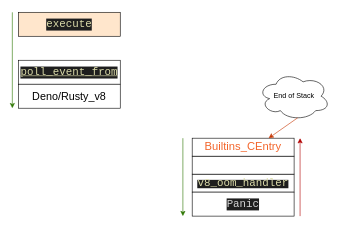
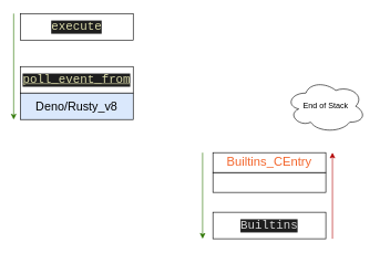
- <mxCell id="4" value="&lt;div style=&quot;color: rgb(212, 212, 212); background-color: rgb(30, 30, 30); font-family: Menlo, Monaco, &amp;quot;Courier New&amp;quot;, monospace; line-height: 18px;&quot;&gt;&lt;span style=&quot;color: #dcdcaa;&quot;&gt;&lt;font style=&quot;font-size: 18px;&quot;&gt;execute&lt;/font&gt;&lt;/span&gt;&lt;/div&gt;" style="rounded=0;whiteSpace=wrap;html=1;fillColor=#ffe6cc;" vertex="1" parent="2"><mxGeometry width="170" height="40" as="geometry" /></mxCell>
+ <mxCell id="4" value="&lt;div style=&quot;color: rgb(212, 212, 212); background-color: rgb(30, 30, 30); font-family: Menlo, Monaco, &amp;quot;Courier New&amp;quot;, monospace; line-height: 18px;&quot;&gt;&lt;span style=&quot;color: #dcdcaa;&quot;&gt;&lt;font style=&quot;font-size: 18px;&quot;&gt;execute&lt;/font&gt;&lt;/span&gt;&lt;/div&gt;" style="rounded=0;whiteSpace=wrap;html=1;" vertex="1" parent="2"><mxGeometry width="170" height="40" as="geometry" /></mxCell>
- <mxCell id="5" value="&lt;font style=&quot;font-size: 18px;&quot;&gt;Deno/Rusty_v8&lt;/font&gt;" style="rounded=0;whiteSpace=wrap;html=1;" vertex="1" parent="2"><mxGeometry y="120" width="170" height="40" as="geometry" /></mxCell>
+ <mxCell id="5" value="&lt;font style=&quot;font-size: 18px;&quot;&gt;Deno/Rusty_v8&lt;/font&gt;" style="rounded=0;whiteSpace=wrap;html=1;fillColor=#dae8fc;" vertex="1" parent="2"><mxGeometry y="120" width="170" height="40" as="geometry" /></mxCell>
- <mxCell id="15" value="" style="endArrow=classic;html=1;exitX=0.55;exitY=0.95;exitDx=0;exitDy=0;exitPerimeter=0;entryX=0.75;entryY=0;entryDx=0;entryDy=0;fillColor=#fa6800;strokeColor=#C73500;" edge="1" parent="1" source="14" target="9"><mxGeometry width="50" height="50" relative="1" as="geometry"><mxPoint x="430" y="130" as="sourcePoint" /><mxPoint x="480" y="80" as="targetPoint" /></mxGeometry></mxCell>
- <mxCell id="7" value="&lt;span style=&quot;color: rgb(220, 220, 170); font-family: Menlo, Monaco, &amp;quot;Courier New&amp;quot;, monospace; background-color: rgb(30, 30, 30);&quot;&gt;&lt;font style=&quot;font-size: 18px;&quot;&gt;v8_oom_handler&lt;/font&gt;&lt;/span&gt;" style="rounded=0;whiteSpace=wrap;html=1;" vertex="1" parent="6"><mxGeometry y="60" width="170" height="30" as="geometry" /></mxCell>
- <mxCell id="10" value="&lt;div style=&quot;color: rgb(212, 212, 212); background-color: rgb(30, 30, 30); font-family: Menlo, Monaco, &amp;quot;Courier New&amp;quot;, monospace; line-height: 18px;&quot;&gt;&lt;font style=&quot;font-size: 18px;&quot;&gt;Panic&lt;/font&gt;&lt;/div&gt;" style="rounded=0;whiteSpace=wrap;html=1;" vertex="1" parent="6"><mxGeometry y="90" width="170" height="40" as="geometry" /></mxCell>
+ <mxCell id="10" value="&lt;div style=&quot;color: rgb(212, 212, 212); background-color: rgb(30, 30, 30); font-family: Menlo, Monaco, &amp;quot;Courier New&amp;quot;, monospace; line-height: 18px;&quot;&gt;&lt;font style=&quot;font-size: 18px;&quot;&gt;Builtins&lt;/font&gt;&lt;/div&gt;" style="rounded=0;whiteSpace=wrap;html=1;" vertex="1" parent="6"><mxGeometry y="90" width="170" height="40" as="geometry" /></mxCell>
